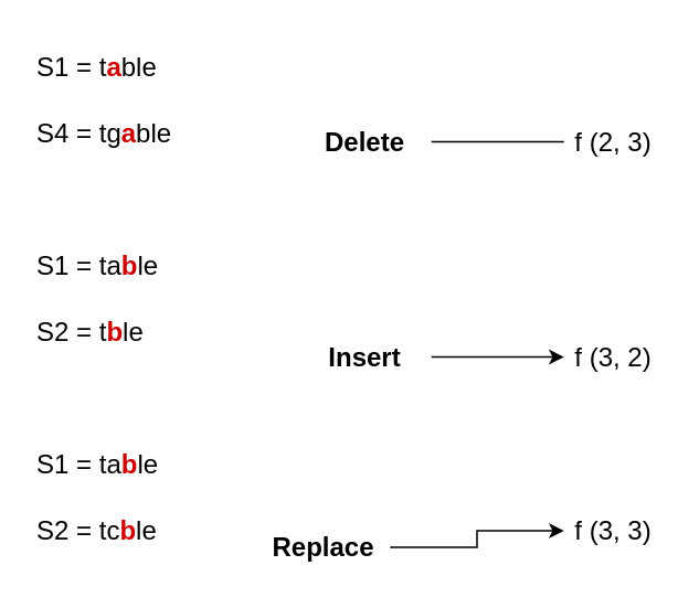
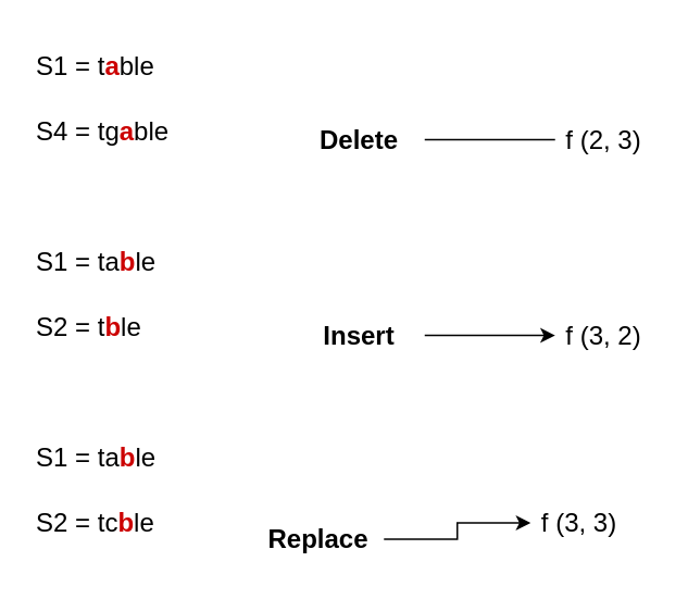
- <mxCell id="13" value="&lt;font style=&quot;font-size: 16px;&quot;&gt;&lt;b&gt;Insert&lt;/b&gt;&lt;/font&gt;" style="text;html=1;strokeColor=none;fillColor=none;align=center;verticalAlign=middle;whiteSpace=wrap;rounded=0;" vertex="1" parent="1"><mxGeometry x="180" y="200" width="80" height="30" as="geometry" /></mxCell>
+ <mxCell id="13" value="&lt;font style=&quot;font-size: 16px;&quot;&gt;&lt;b&gt;Insert&lt;/b&gt;&lt;/font&gt;" style="text;html=1;strokeColor=none;fillColor=none;align=center;verticalAlign=middle;whiteSpace=wrap;rounded=0;" vertex="1" parent="1"><mxGeometry x="180" y="190" width="80" height="30" as="geometry" /></mxCell>
- <mxCell id="15" value="&lt;span style=&quot;font-size: 16px;&quot;&gt;f (3, 2)&lt;/span&gt;" style="text;html=1;strokeColor=none;fillColor=none;align=center;verticalAlign=middle;whiteSpace=wrap;rounded=0;" vertex="1" parent="1"><mxGeometry x="340" y="200" width="60" height="30" as="geometry" /></mxCell>
+ <mxCell id="15" value="&lt;span style=&quot;font-size: 16px;&quot;&gt;f (3, 2)&lt;/span&gt;" style="text;html=1;strokeColor=none;fillColor=none;align=center;verticalAlign=middle;whiteSpace=wrap;rounded=0;" vertex="1" parent="1"><mxGeometry x="340" y="190" width="60" height="30" as="geometry" /></mxCell>
- <mxCell id="16" value="&lt;span style=&quot;font-size: 16px;&quot;&gt;f (3, 3)&lt;/span&gt;" style="text;html=1;strokeColor=none;fillColor=none;align=center;verticalAlign=middle;whiteSpace=wrap;rounded=0;" vertex="1" parent="1"><mxGeometry x="340" y="305" width="60" height="30" as="geometry" /></mxCell>
+ <mxCell id="16" value="&lt;span style=&quot;font-size: 16px;&quot;&gt;f (3, 3)&lt;/span&gt;" style="text;html=1;strokeColor=none;fillColor=none;align=center;verticalAlign=middle;whiteSpace=wrap;rounded=0;" vertex="1" parent="1"><mxGeometry x="325" y="305" width="60" height="30" as="geometry" /></mxCell>
